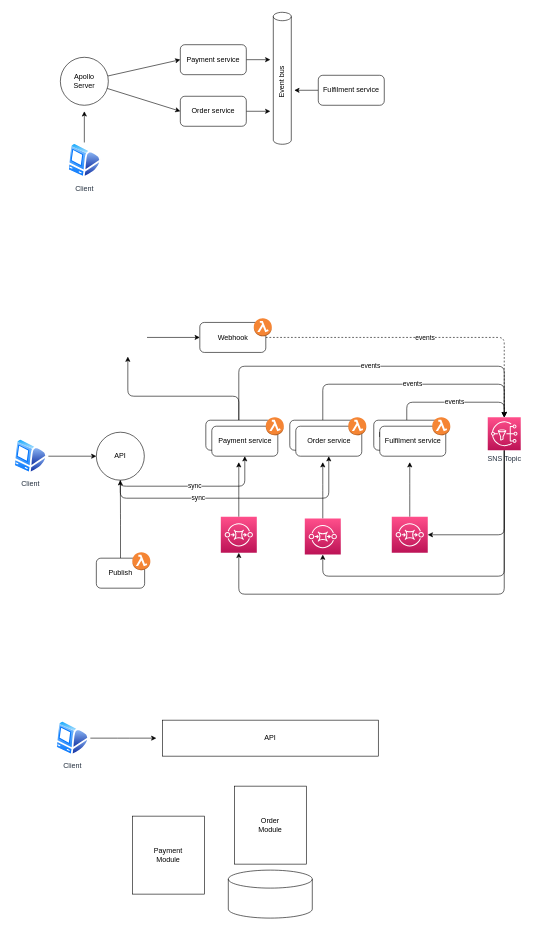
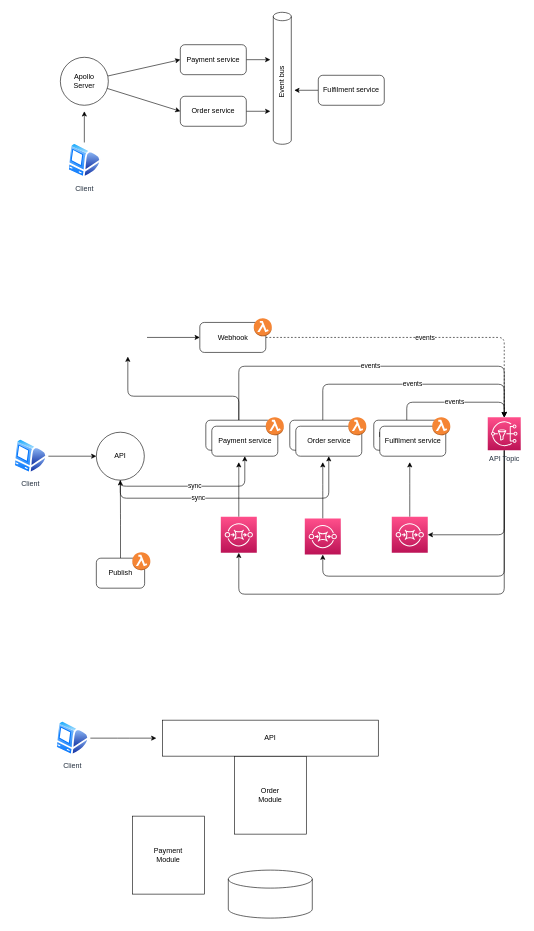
- <mxCell id="29" value="SNS Topic" style="sketch=0;points=[[0,0,0],[0.25,0,0],[0.5,0,0],[0.75,0,0],[1,0,0],[0,1,0],[0.25,1,0],[0.5,1,0],[0.75,1,0],[1,1,0],[0,0.25,0],[0,0.5,0],[0,0.75,0],[1,0.25,0],[1,0.5,0],[1,0.75,0]];outlineConnect=0;fontColor=#232F3E;gradientColor=#FF4F8B;gradientDirection=north;fillColor=#BC1356;strokeColor=#ffffff;dashed=0;verticalLabelPosition=bottom;verticalAlign=top;align=center;html=1;fontSize=12;fontStyle=0;aspect=fixed;shape=mxgraph.aws4.resourceIcon;resIcon=mxgraph.aws4.sns;" parent="1" vertex="1"><mxGeometry x="812.5" y="695" width="55" height="55" as="geometry" /></mxCell>
+ <mxCell id="29" value="API Topic" style="sketch=0;points=[[0,0,0],[0.25,0,0],[0.5,0,0],[0.75,0,0],[1,0,0],[0,1,0],[0.25,1,0],[0.5,1,0],[0.75,1,0],[1,1,0],[0,0.25,0],[0,0.5,0],[0,0.75,0],[1,0.25,0],[1,0.5,0],[1,0.75,0]];outlineConnect=0;fontColor=#232F3E;gradientColor=#FF4F8B;gradientDirection=north;fillColor=#BC1356;strokeColor=#ffffff;dashed=0;verticalLabelPosition=bottom;verticalAlign=top;align=center;html=1;fontSize=12;fontStyle=0;aspect=fixed;shape=mxgraph.aws4.resourceIcon;resIcon=mxgraph.aws4.sns;" parent="1" vertex="1"><mxGeometry x="812.5" y="695" width="55" height="55" as="geometry" /></mxCell>
- <mxCell id="44" value="Order&lt;br&gt;Module" style="rounded=0;whiteSpace=wrap;html=1;" parent="1" vertex="1"><mxGeometry x="390" y="1310" width="120" height="130" as="geometry" /></mxCell>
+ <mxCell id="44" value="Order&lt;br&gt;Module" style="rounded=0;whiteSpace=wrap;html=1;" parent="1" vertex="1"><mxGeometry x="390" y="1260" width="120" height="130" as="geometry" /></mxCell>
